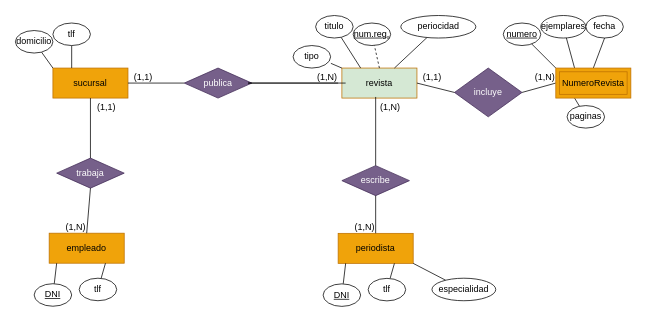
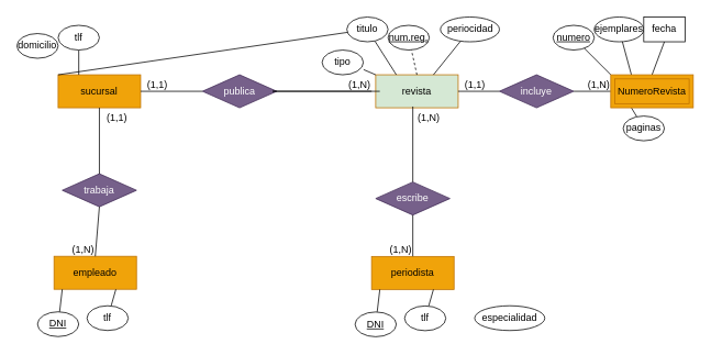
- <mxCell id="23" value="periocidad" style="ellipse;whiteSpace=wrap;html=1;align=center;" parent="1" vertex="1"><mxGeometry x="533.5" y="20" width="100" height="30" as="geometry" /></mxCell>
+ <mxCell id="23" value="periocidad" style="ellipse;whiteSpace=wrap;html=1;align=center;" parent="1" vertex="1"><mxGeometry x="533.5" y="20" width="71.5" height="30" as="geometry" /></mxCell>
- <mxCell id="53" value="fecha" style="ellipse;whiteSpace=wrap;html=1;align=center;" vertex="1" parent="1"><mxGeometry x="780" y="20" width="50" height="30" as="geometry" /></mxCell>
+ <mxCell id="53" value="fecha" style="whiteSpace=wrap;html=1;align=center;rounded=0;" vertex="1" parent="1"><mxGeometry x="780" y="20" width="50" height="30" as="geometry" /></mxCell>
- <mxCell id="5" value="" style="endArrow=none;html=1;rounded=0;exitX=0;exitY=0;exitDx=0;exitDy=0;" parent="1" source="2" target="6" edge="1"><mxGeometry relative="1" as="geometry"><mxPoint x="40" y="80" as="sourcePoint" /><mxPoint x="30" y="55" as="targetPoint" /></mxGeometry></mxCell>
+ <mxCell id="5" value="" style="endArrow=none;html=1;rounded=0;exitX=0;exitY=0;exitDx=0;exitDy=0;" parent="1" source="2" target="21" edge="1"><mxGeometry relative="1" as="geometry"><mxPoint x="40" y="80" as="sourcePoint" /><mxPoint x="30" y="55" as="targetPoint" /></mxGeometry></mxCell>
- <mxCell id="44" value="incluye" style="shape=rhombus;perimeter=rhombusPerimeter;whiteSpace=wrap;html=1;align=center;fillColor=#76608a;fontColor=#ffffff;strokeColor=#432D57;" vertex="1" parent="1"><mxGeometry x="605" y="90" width="90" height="65" as="geometry" /></mxCell>
+ <mxCell id="44" value="incluye" style="shape=rhombus;perimeter=rhombusPerimeter;whiteSpace=wrap;html=1;align=center;fillColor=#76608a;fontColor=#ffffff;strokeColor=#432D57;" vertex="1" parent="1"><mxGeometry x="605" y="90" width="90" height="40" as="geometry" /></mxCell>
- <mxCell id="37" value="" style="endArrow=none;html=1;rounded=0;exitX=1;exitY=1;exitDx=0;exitDy=0;" parent="1" source="31" target="38" edge="1"><mxGeometry relative="1" as="geometry"><mxPoint x="540" y="380.007" as="sourcePoint" /><mxPoint x="600" y="385" as="targetPoint" /></mxGeometry></mxCell>
